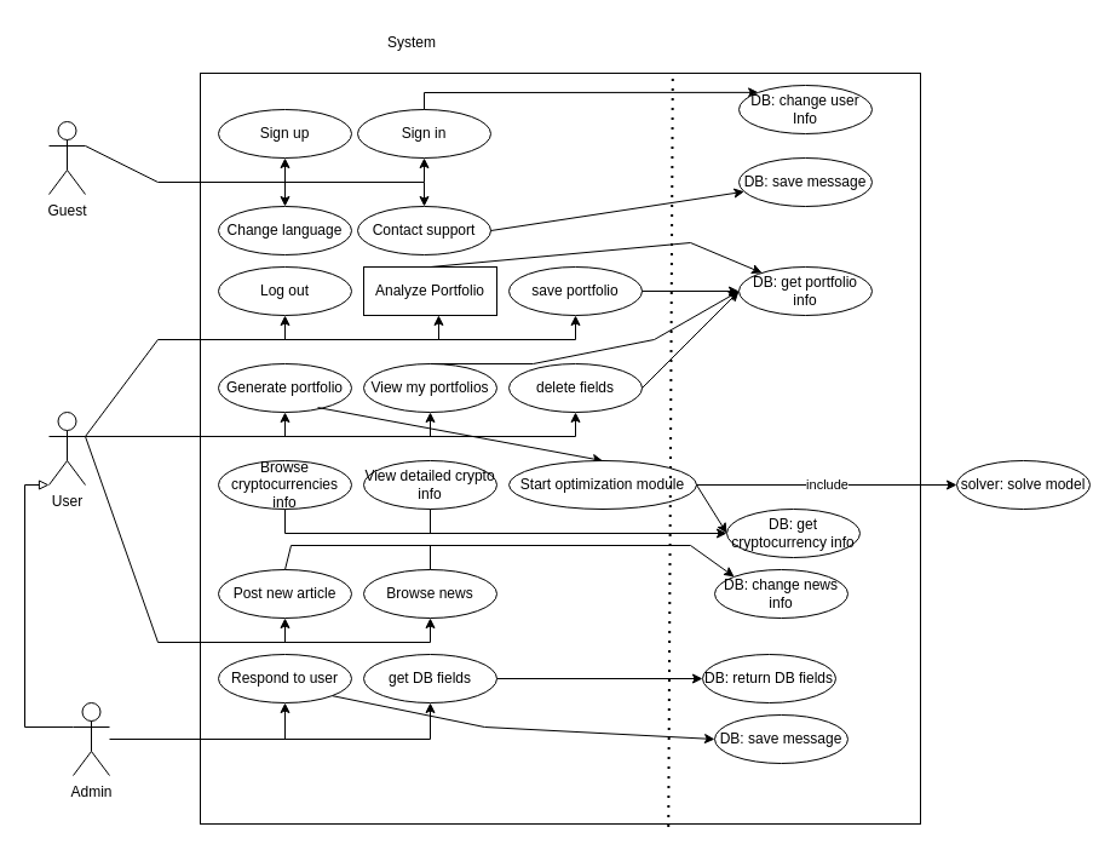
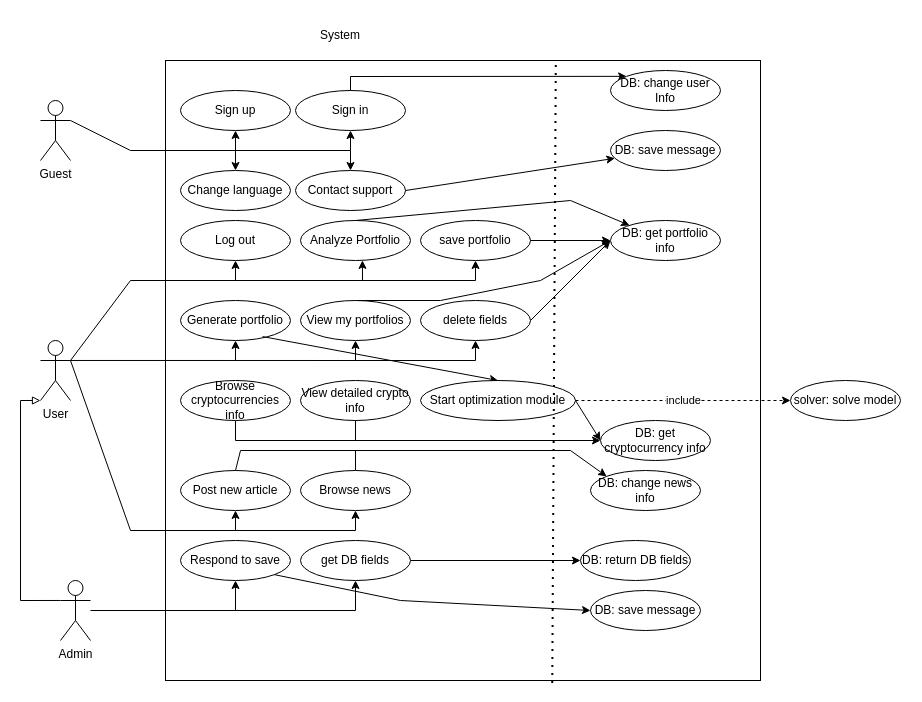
- <mxCell id="21" value="Analyze Portfolio" style="whiteSpace=wrap;html=1;rounded=0;" parent="1" vertex="1"><mxGeometry x="300" y="220" width="110" height="40" as="geometry" /></mxCell>
+ <mxCell id="21" value="Analyze Portfolio" style="ellipse;whiteSpace=wrap;html=1;" parent="1" vertex="1"><mxGeometry x="300" y="220" width="110" height="40" as="geometry" /></mxCell>
- <mxCell id="40" value="include" style="endArrow=classic;html=1;rounded=0;exitX=1;exitY=0.5;exitDx=0;exitDy=0;entryX=0;entryY=0.5;entryDx=0;entryDy=0;" parent="1" source="37" target="38" edge="1"><mxGeometry width="50" height="50" relative="1" as="geometry"><mxPoint x="520" y="360" as="sourcePoint" /><mxPoint x="570" y="310" as="targetPoint" /></mxGeometry></mxCell>
+ <mxCell id="40" value="include" style="endArrow=classic;html=1;rounded=0;exitX=1;exitY=0.5;exitDx=0;exitDy=0;entryX=0;entryY=0.5;entryDx=0;entryDy=0;dashed=1;" parent="1" source="37" target="38" edge="1"><mxGeometry width="50" height="50" relative="1" as="geometry"><mxPoint x="520" y="360" as="sourcePoint" /><mxPoint x="570" y="310" as="targetPoint" /></mxGeometry></mxCell>
- <mxCell id="53" value="Respond to user" style="ellipse;whiteSpace=wrap;html=1;" parent="1" vertex="1"><mxGeometry x="180" y="540" width="110" height="40" as="geometry" /></mxCell>
+ <mxCell id="53" value="Respond to save" style="ellipse;whiteSpace=wrap;html=1;" parent="1" vertex="1"><mxGeometry x="180" y="540" width="110" height="40" as="geometry" /></mxCell>
